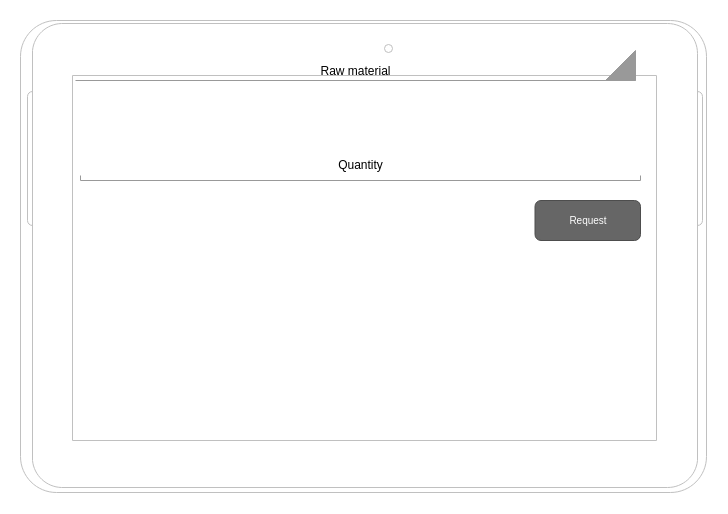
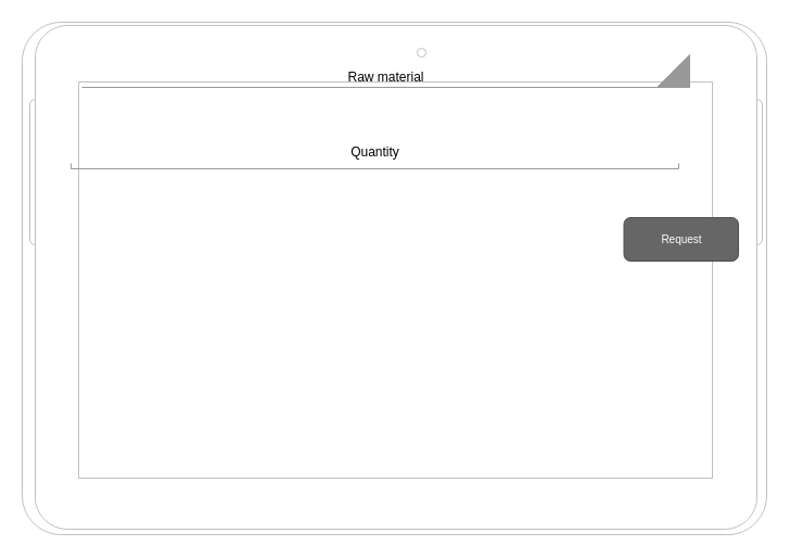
- <mxCell id="4" value="Quantity" style="strokeWidth=1;html=1;shadow=0;dashed=0;shape=mxgraph.android.textfield;align=center;strokeColor=#999999;pointerEvents=1" vertex="1" parent="1"><mxGeometry x="80" y="150" width="560" height="30" as="geometry" /></mxCell>
+ <mxCell id="4" value="Quantity" style="strokeWidth=1;html=1;shadow=0;dashed=0;shape=mxgraph.android.textfield;align=center;strokeColor=#999999;pointerEvents=1" vertex="1" parent="1"><mxGeometry x="65" y="125" width="560" height="30" as="geometry" /></mxCell>
- <mxCell id="5" value="Request" style="rounded=1;html=1;shadow=0;dashed=0;whiteSpace=wrap;fontSize=10;fillColor=#666666;align=center;strokeColor=#4D4D4D;fontColor=#ffffff;" vertex="1" parent="1"><mxGeometry x="534.5" y="200" width="105.5" height="40" as="geometry" /></mxCell>
+ <mxCell id="5" value="Request" style="rounded=1;html=1;shadow=0;dashed=0;whiteSpace=wrap;fontSize=10;fillColor=#666666;align=center;strokeColor=#4D4D4D;fontColor=#ffffff;" vertex="1" parent="1"><mxGeometry x="574.5" y="200" width="105.5" height="40" as="geometry" /></mxCell>
